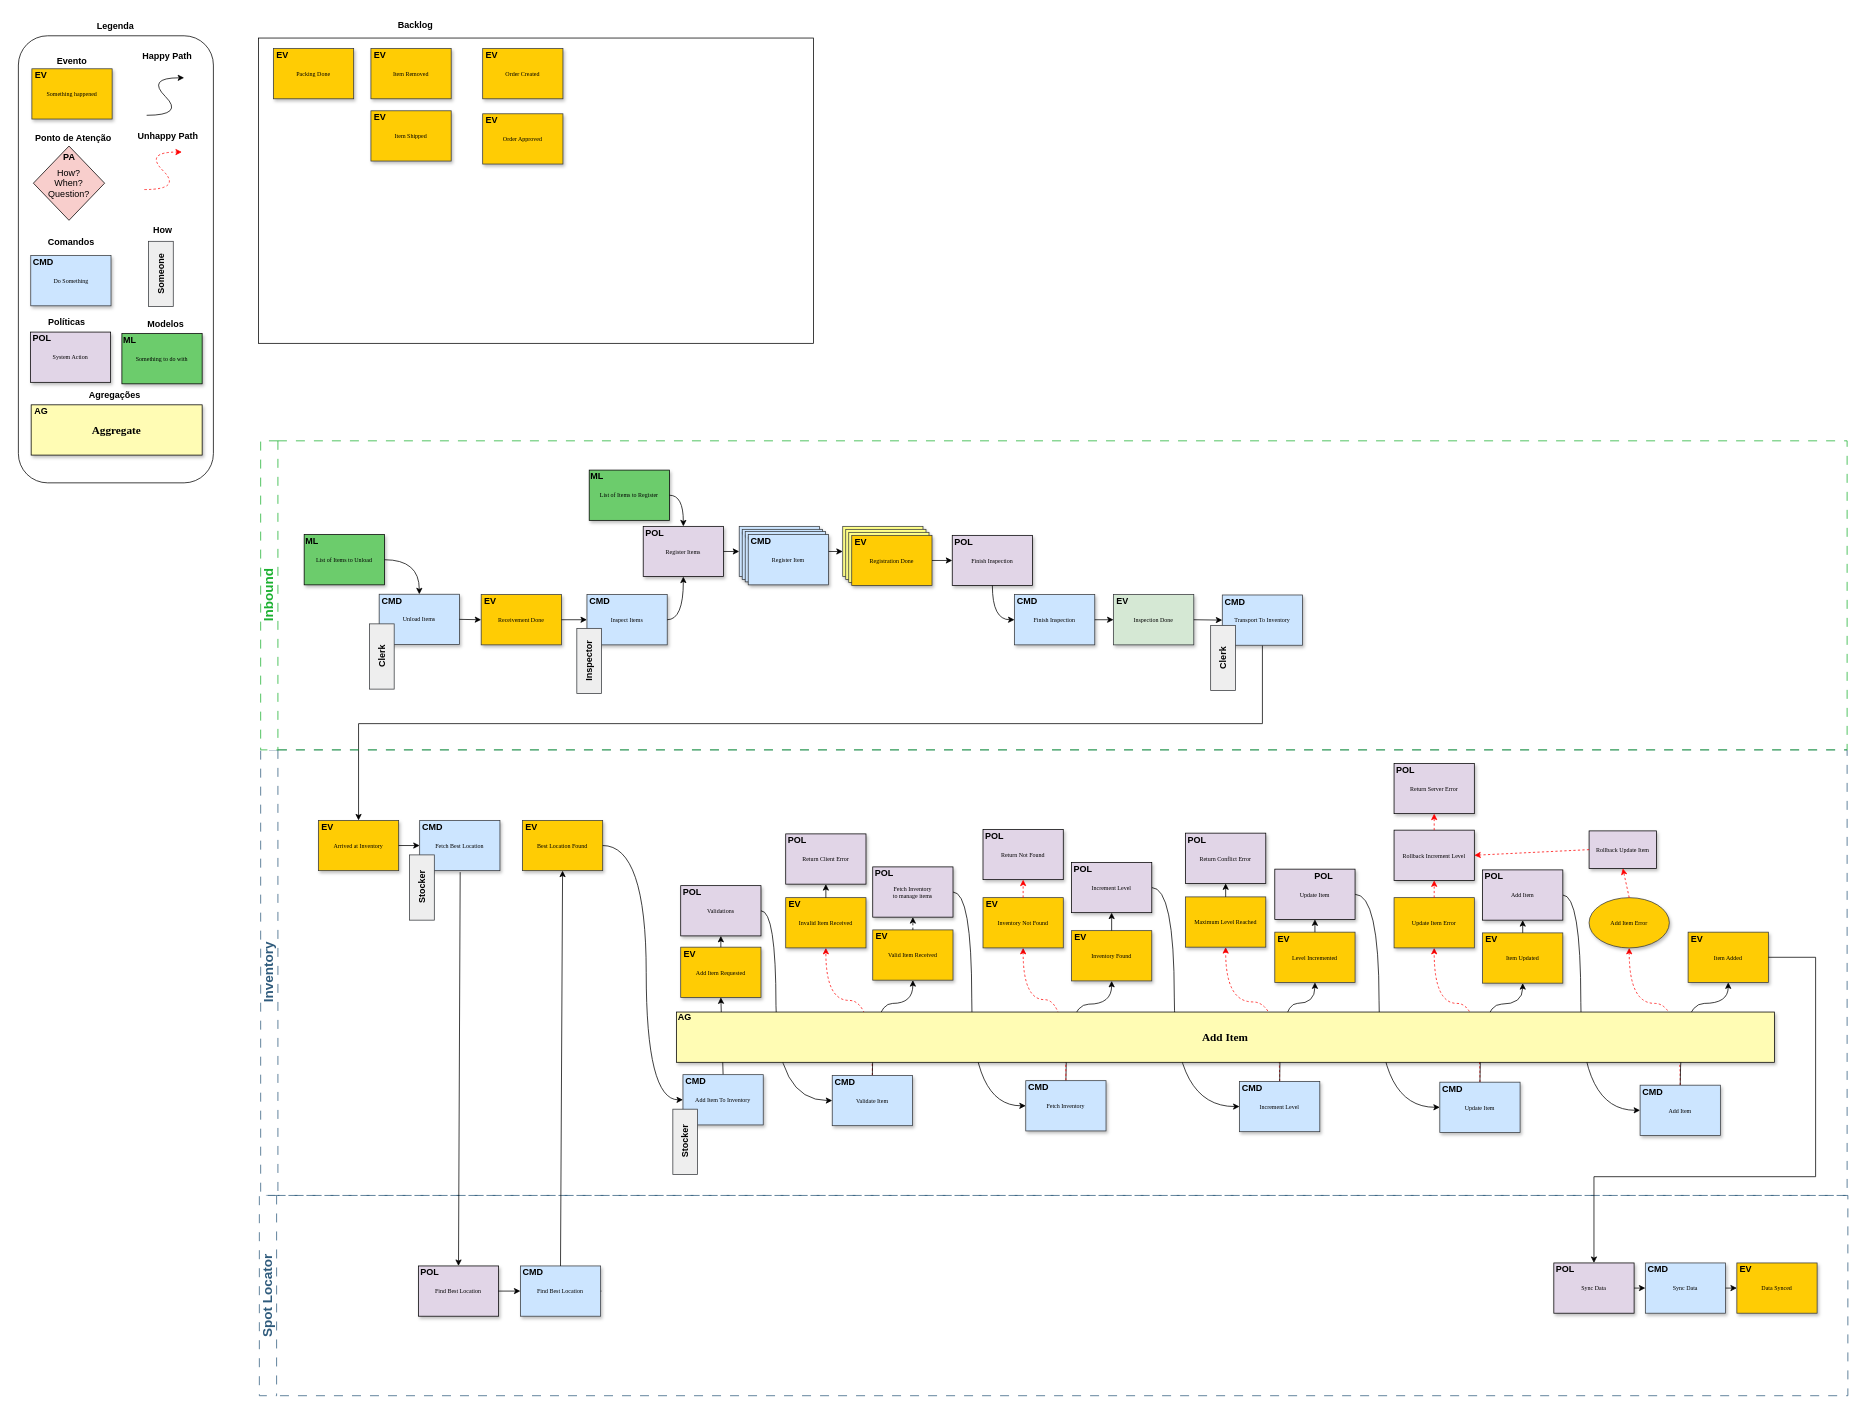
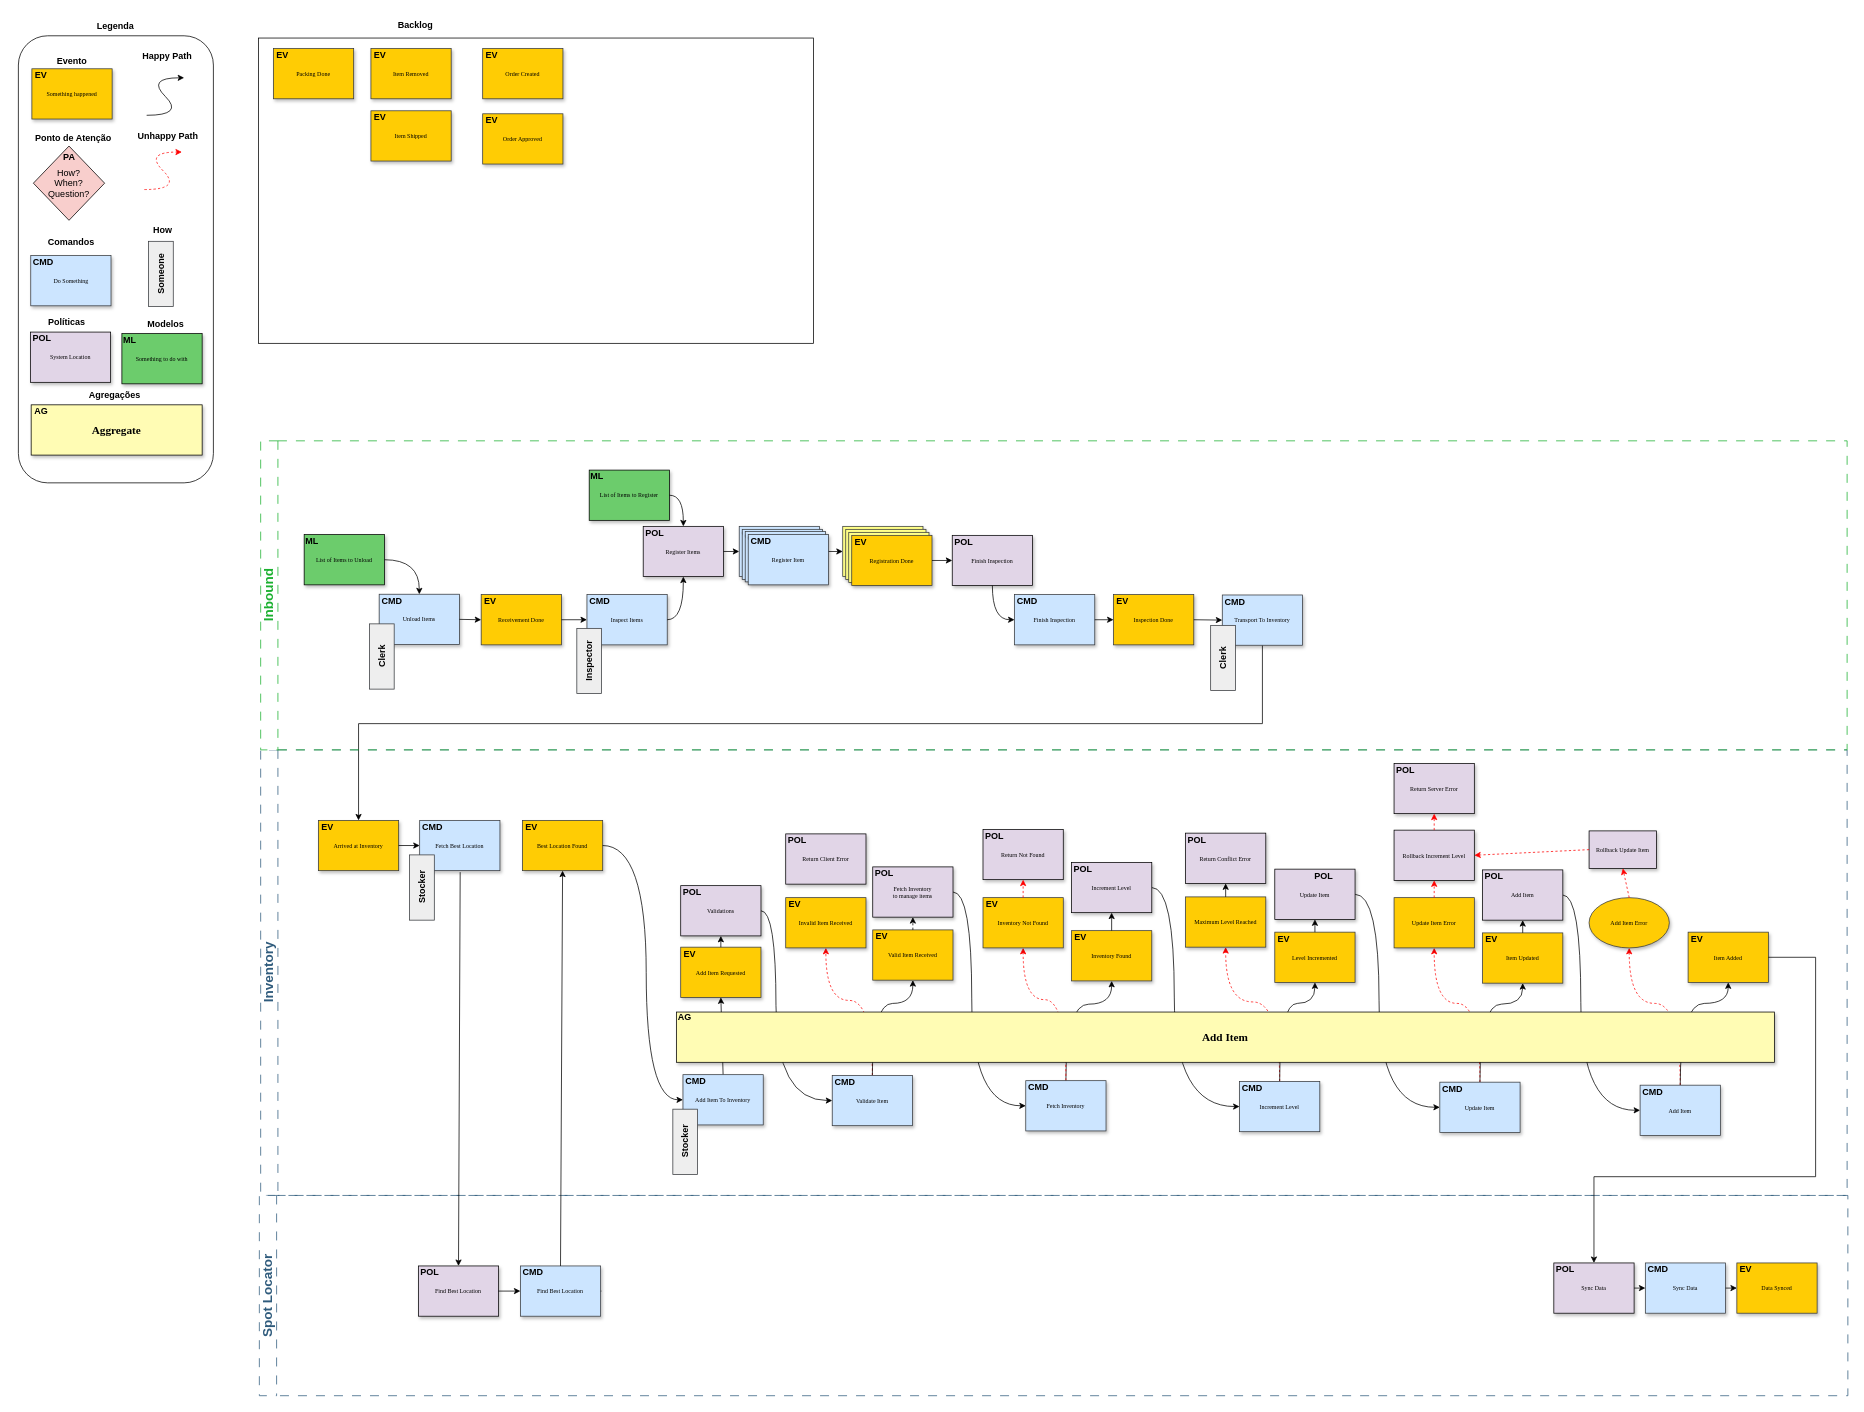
- <mxCell id="26" value="System Action" style="whiteSpace=wrap;html=1;rounded=0;shadow=1;labelBackgroundColor=none;strokeWidth=1;fontFamily=Verdana;fontSize=8;align=center;fillColor=#e1d5e7;strokeColor=#000000;" parent="25" vertex="1"><mxGeometry x="8" y="4" width="107" height="67" as="geometry" /></mxCell>
+ <mxCell id="26" value="System Location" style="whiteSpace=wrap;html=1;rounded=0;shadow=1;labelBackgroundColor=none;strokeWidth=1;fontFamily=Verdana;fontSize=8;align=center;fillColor=#e1d5e7;strokeColor=#000000;" parent="25" vertex="1"><mxGeometry x="8" y="4" width="107" height="67" as="geometry" /></mxCell>
- <mxCell id="30" value="Inspection Done" style="whiteSpace=wrap;html=1;rounded=0;shadow=1;labelBackgroundColor=none;strokeWidth=1;fontFamily=Verdana;fontSize=8;align=center;fillColor=#d5e8d4;strokeColor=#36393d;" parent="29" vertex="1"><mxGeometry x="8" y="4" width="107" height="67" as="geometry" /></mxCell>
+ <mxCell id="30" value="Inspection Done" style="whiteSpace=wrap;html=1;rounded=0;shadow=1;labelBackgroundColor=none;strokeWidth=1;fontFamily=Verdana;fontSize=8;align=center;fillColor=#ffcc04;strokeColor=#36393d;" parent="29" vertex="1"><mxGeometry x="8" y="4" width="107" height="67" as="geometry" /></mxCell>
- <mxCell id="221" value="" style="endArrow=classic;html=1;rounded=0;entryX=0.5;entryY=1;entryDx=0;entryDy=0;exitX=0.5;exitY=0;exitDx=0;exitDy=0;" edge="1" parent="100" source="196" target="176"><mxGeometry width="50" height="50" relative="1" as="geometry"><mxPoint x="1145" y="274" as="sourcePoint" /><mxPoint x="1145" y="250" as="targetPoint" /></mxGeometry></mxCell>
